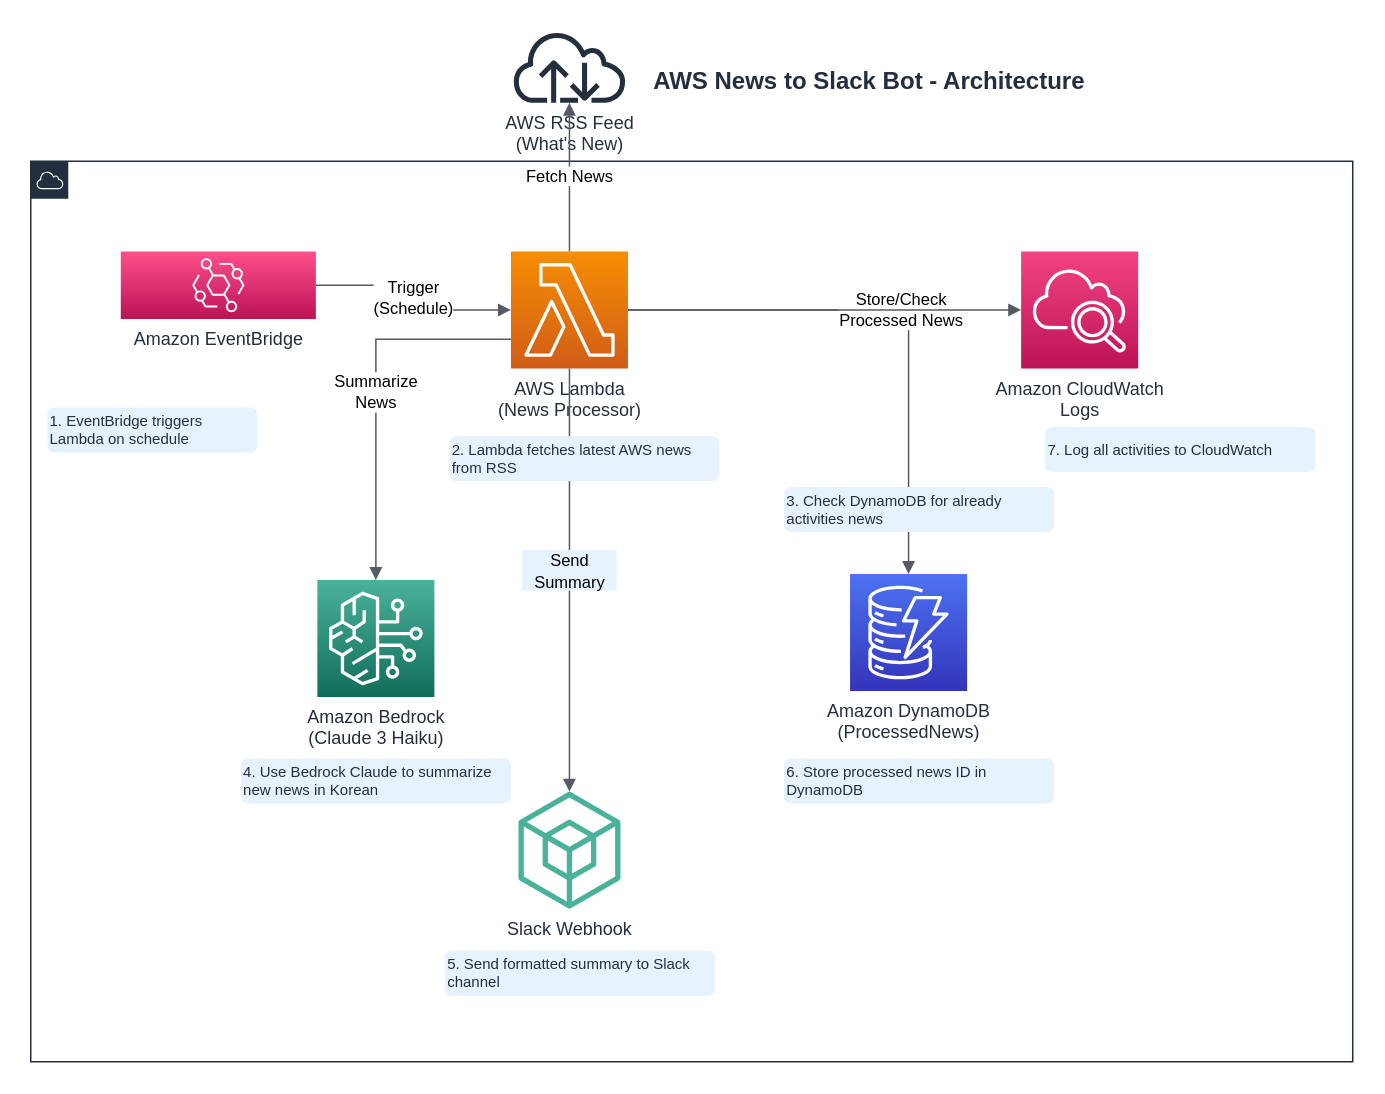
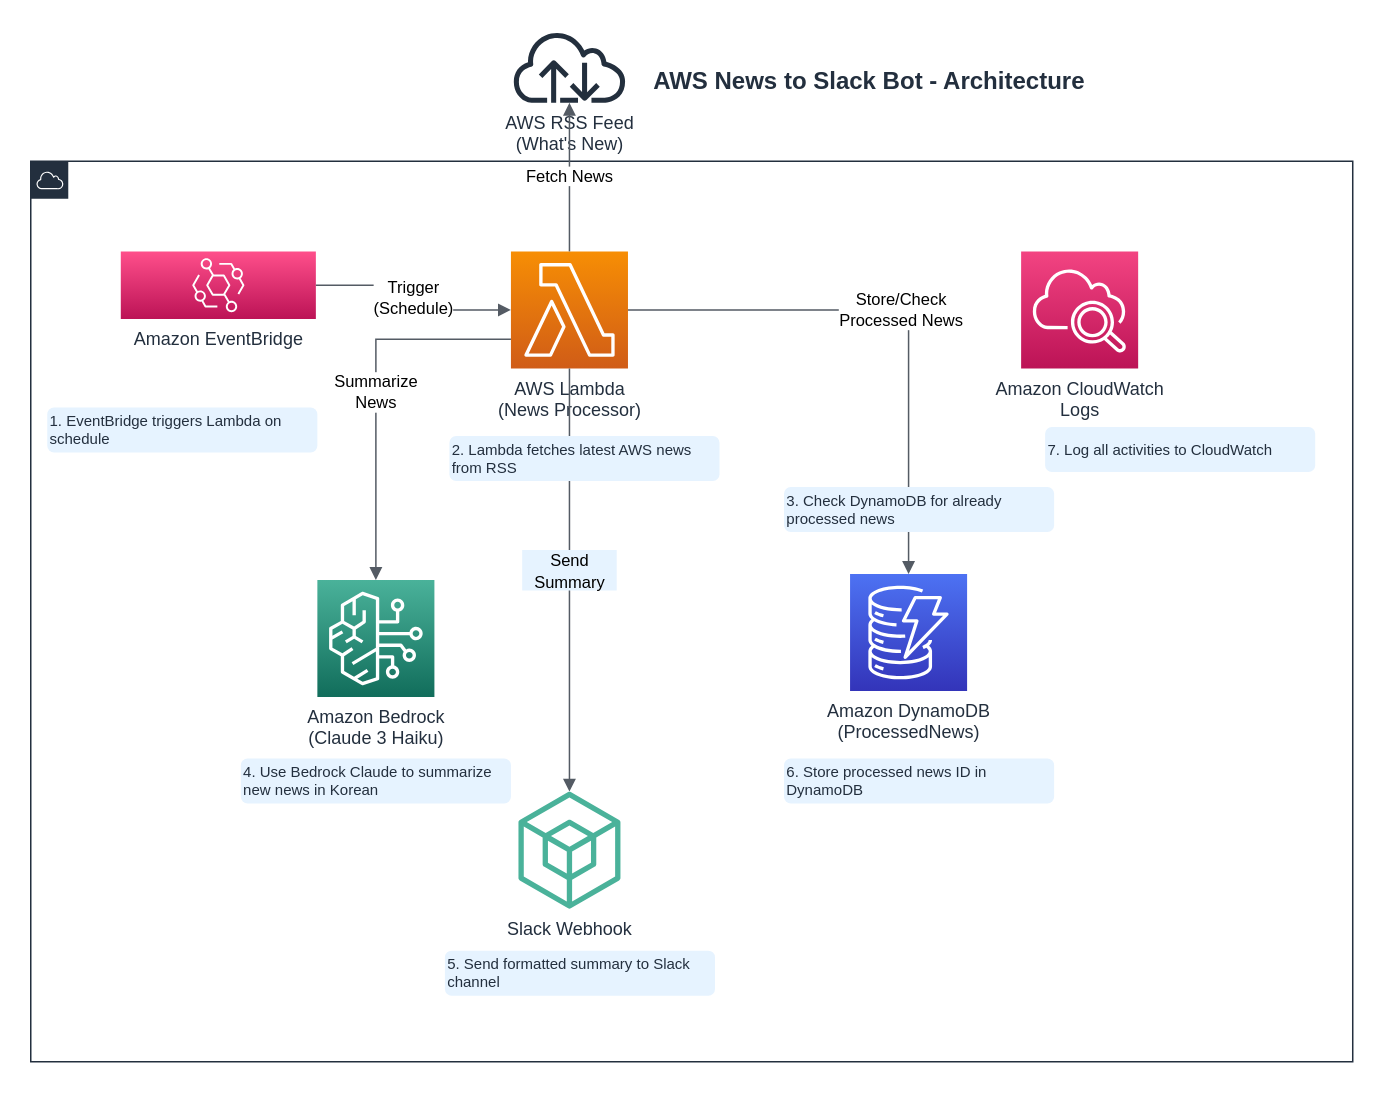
- <mxCell id="15" value="" style="edgeStyle=orthogonalEdgeStyle;html=1;endArrow=block;elbow=vertical;startArrow=none;endFill=1;strokeColor=#545B64;rounded=0;" parent="1" source="4" target="7" edge="1"><mxGeometry width="100" relative="1" as="geometry"><mxPoint x="420" y="206" as="sourcePoint" /><mxPoint x="720" y="206" as="targetPoint" /></mxGeometry></mxCell>
- <mxCell id="17" value="1. EventBridge triggers Lambda on schedule" style="text;html=1;strokeColor=none;fillColor=#E6F3FF;align=left;verticalAlign=middle;whiteSpace=wrap;rounded=1;fontSize=10;fontColor=#232F3E;" parent="1" vertex="1"><mxGeometry x="31" y="271" width="140" height="30" as="geometry" /></mxCell>
+ <mxCell id="17" value="1. EventBridge triggers Lambda on schedule" style="text;html=1;strokeColor=none;fillColor=#E6F3FF;align=left;verticalAlign=middle;whiteSpace=wrap;rounded=1;fontSize=10;fontColor=#232F3E;" parent="1" vertex="1"><mxGeometry x="31" y="271" width="180" height="30" as="geometry" /></mxCell>
- <mxCell id="19" value="3. Check DynamoDB for already activities news" style="text;html=1;strokeColor=none;fillColor=#E6F3FF;align=left;verticalAlign=middle;whiteSpace=wrap;rounded=1;fontSize=10;fontColor=#232F3E;" parent="1" vertex="1"><mxGeometry x="522" y="324" width="180" height="30" as="geometry" /></mxCell>
+ <mxCell id="19" value="3. Check DynamoDB for already processed news" style="text;html=1;strokeColor=none;fillColor=#E6F3FF;align=left;verticalAlign=middle;whiteSpace=wrap;rounded=1;fontSize=10;fontColor=#232F3E;" parent="1" vertex="1"><mxGeometry x="522" y="324" width="180" height="30" as="geometry" /></mxCell>
